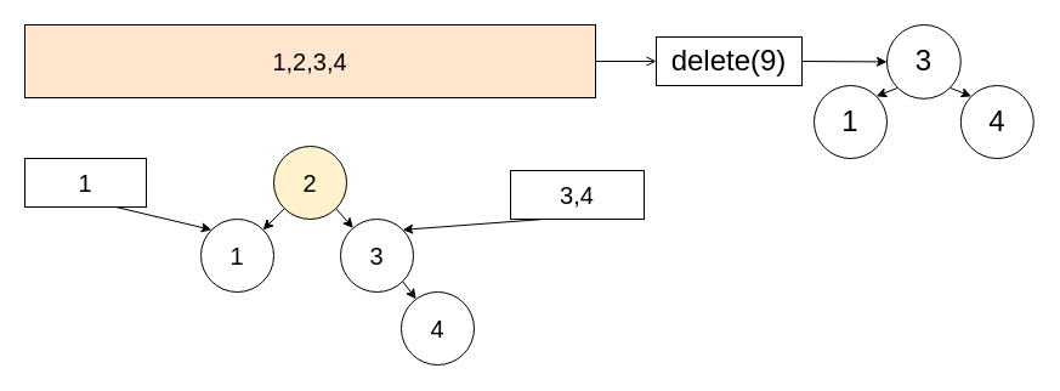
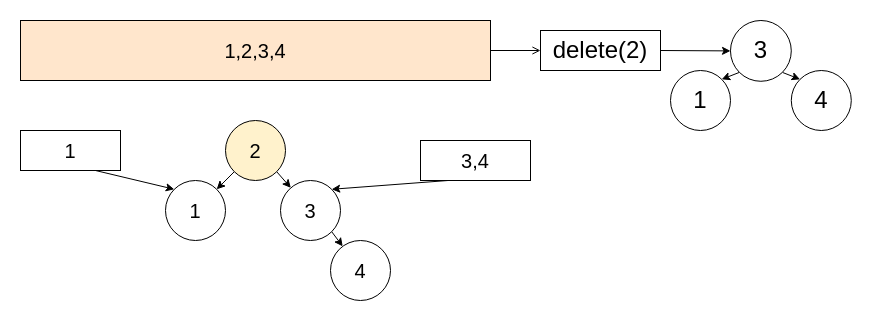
- <mxCell id="21" value="delete(9)" style="rounded=0;whiteSpace=wrap;html=1;fontSize=24;" vertex="1" parent="1"><mxGeometry x="540" y="30" width="120" height="40" as="geometry" /></mxCell>
+ <mxCell id="21" value="delete(2)" style="rounded=0;whiteSpace=wrap;html=1;fontSize=24;" vertex="1" parent="1"><mxGeometry x="540" y="30" width="120" height="40" as="geometry" /></mxCell>
